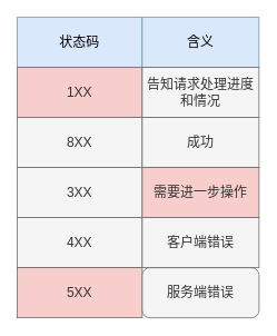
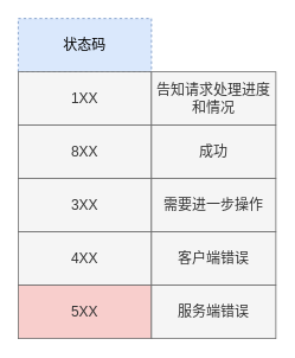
- <mxCell id="2" value="状态码" style="rounded=0;whiteSpace=wrap;html=1;fontSize=16;fillColor=#dae8fc;strokeColor=#6c8ebf;" vertex="1" parent="1"><mxGeometry x="20" y="20" width="150" height="60" as="geometry" /></mxCell>
+ <mxCell id="2" value="状态码" style="rounded=0;whiteSpace=wrap;html=1;fontSize=16;fillColor=#dae8fc;strokeColor=#6c8ebf;dashed=1;" vertex="1" parent="1"><mxGeometry x="20" y="20" width="150" height="60" as="geometry" /></mxCell>
- <mxCell id="3" value="含义" style="rounded=0;whiteSpace=wrap;html=1;fontSize=16;fillColor=#dae8fc;strokeColor=#6c8ebf;" vertex="1" parent="1"><mxGeometry x="170" y="20" width="140" height="60" as="geometry" /></mxCell>
- <mxCell id="4" value="1XX" style="rounded=0;whiteSpace=wrap;html=1;fontSize=16;fillColor=#f8cecc;strokeColor=#666666;fontColor=#333333;" vertex="1" parent="1"><mxGeometry x="20" y="80" width="150" height="60" as="geometry" /></mxCell>
+ <mxCell id="4" value="1XX" style="rounded=0;whiteSpace=wrap;html=1;fontSize=16;fillColor=#f5f5f5;strokeColor=#666666;fontColor=#333333;" vertex="1" parent="1"><mxGeometry x="20" y="80" width="150" height="60" as="geometry" /></mxCell>
- <mxCell id="9" value="需要进一步操作" style="rounded=0;whiteSpace=wrap;html=1;fontSize=16;fillColor=#f8cecc;strokeColor=#666666;fontColor=#333333;" vertex="1" parent="1"><mxGeometry x="170" y="200" width="140" height="60" as="geometry" /></mxCell>
+ <mxCell id="9" value="需要进一步操作" style="rounded=0;whiteSpace=wrap;html=1;fontSize=16;fillColor=#f5f5f5;strokeColor=#666666;fontColor=#333333;" vertex="1" parent="1"><mxGeometry x="170" y="200" width="140" height="60" as="geometry" /></mxCell>
- <mxCell id="13" value="服务端错误" style="whiteSpace=wrap;html=1;fontSize=16;fillColor=#f5f5f5;strokeColor=#666666;fontColor=#333333;rounded=1;" vertex="1" parent="1"><mxGeometry x="170" y="320" width="140" height="60" as="geometry" /></mxCell>
+ <mxCell id="13" value="服务端错误" style="rounded=0;whiteSpace=wrap;html=1;fontSize=16;fillColor=#f5f5f5;strokeColor=#666666;fontColor=#333333;" vertex="1" parent="1"><mxGeometry x="170" y="320" width="140" height="60" as="geometry" /></mxCell>
